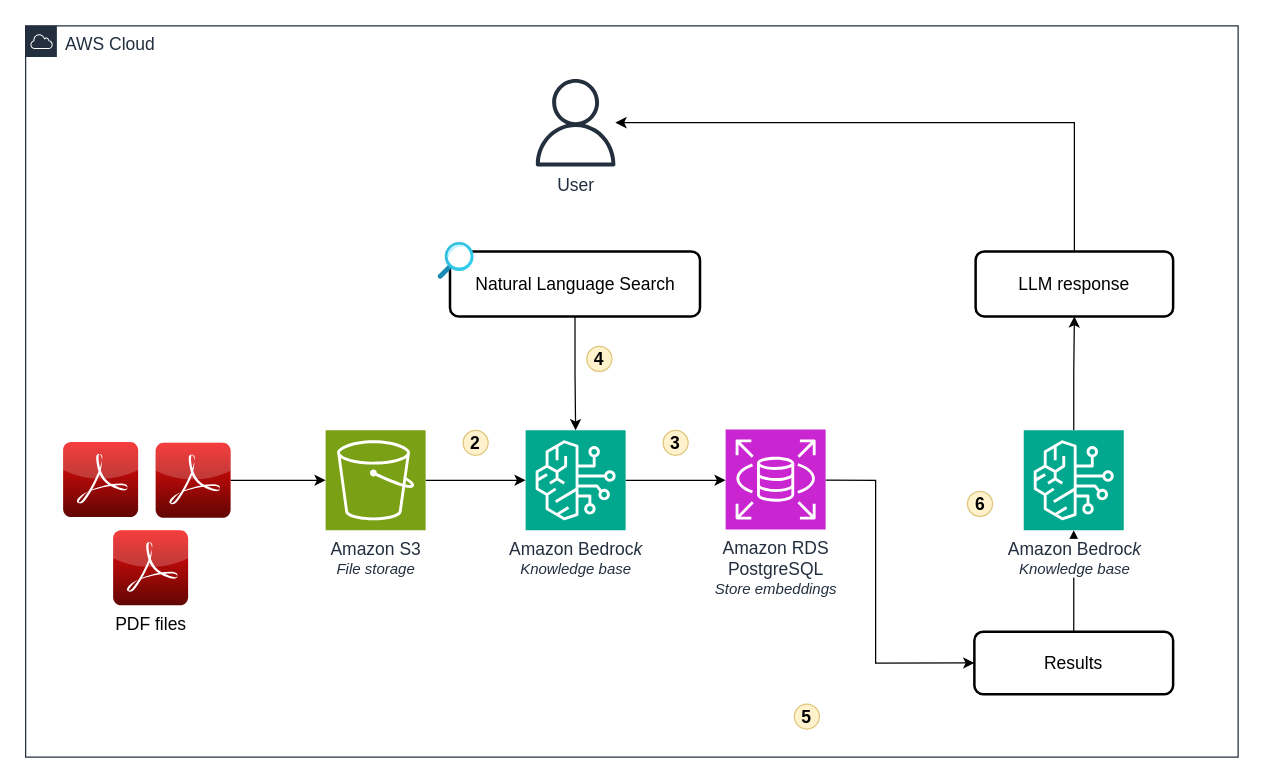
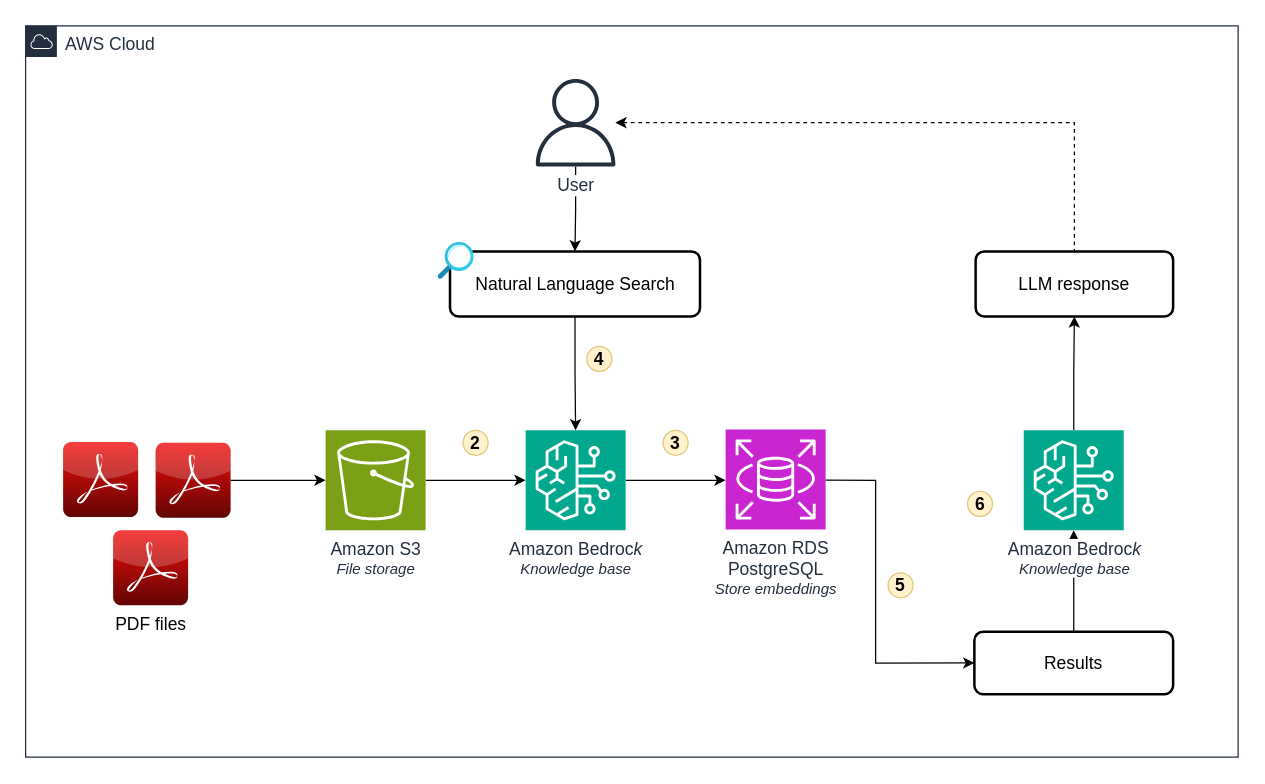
- <mxCell id="6" style="edgeStyle=orthogonalEdgeStyle;rounded=0;orthogonalLoop=1;jettySize=auto;html=1;entryX=0.5;entryY=0;entryDx=0;entryDy=0;endArrow=none;endFill=0;startArrow=classic;startFill=1;" edge="1" parent="1" source="7" target="10"><mxGeometry relative="1" as="geometry" /></mxCell>
+ <mxCell id="6" style="edgeStyle=orthogonalEdgeStyle;rounded=0;orthogonalLoop=1;jettySize=auto;html=1;entryX=0.5;entryY=0;entryDx=0;entryDy=0;endArrow=none;endFill=0;startArrow=classic;startFill=1;dashed=1;" edge="1" parent="1" source="7" target="10"><mxGeometry relative="1" as="geometry" /></mxCell>
+ <mxCell id="5" value="" style="edgeStyle=orthogonalEdgeStyle;rounded=0;orthogonalLoop=1;jettySize=auto;html=1;entryX=0.5;entryY=0;entryDx=0;entryDy=0;" edge="1" parent="1" source="7" target="8"><mxGeometry relative="1" as="geometry" /></mxCell>
- <mxCell id="24" value="5" style="ellipse;whiteSpace=wrap;html=1;aspect=fixed;gradientColor=none;fillColor=#fff2cc;strokeColor=#dfc67b;fontStyle=1;fontSize=14;" vertex="1" parent="1"><mxGeometry x="635" y="562.62" width="20" height="20" as="geometry" /></mxCell>
+ <mxCell id="24" value="5" style="ellipse;whiteSpace=wrap;html=1;aspect=fixed;gradientColor=none;fillColor=#fff2cc;strokeColor=#dfc67b;fontStyle=1;fontSize=14;" vertex="1" parent="1"><mxGeometry x="710" y="457.62" width="20" height="20" as="geometry" /></mxCell>
